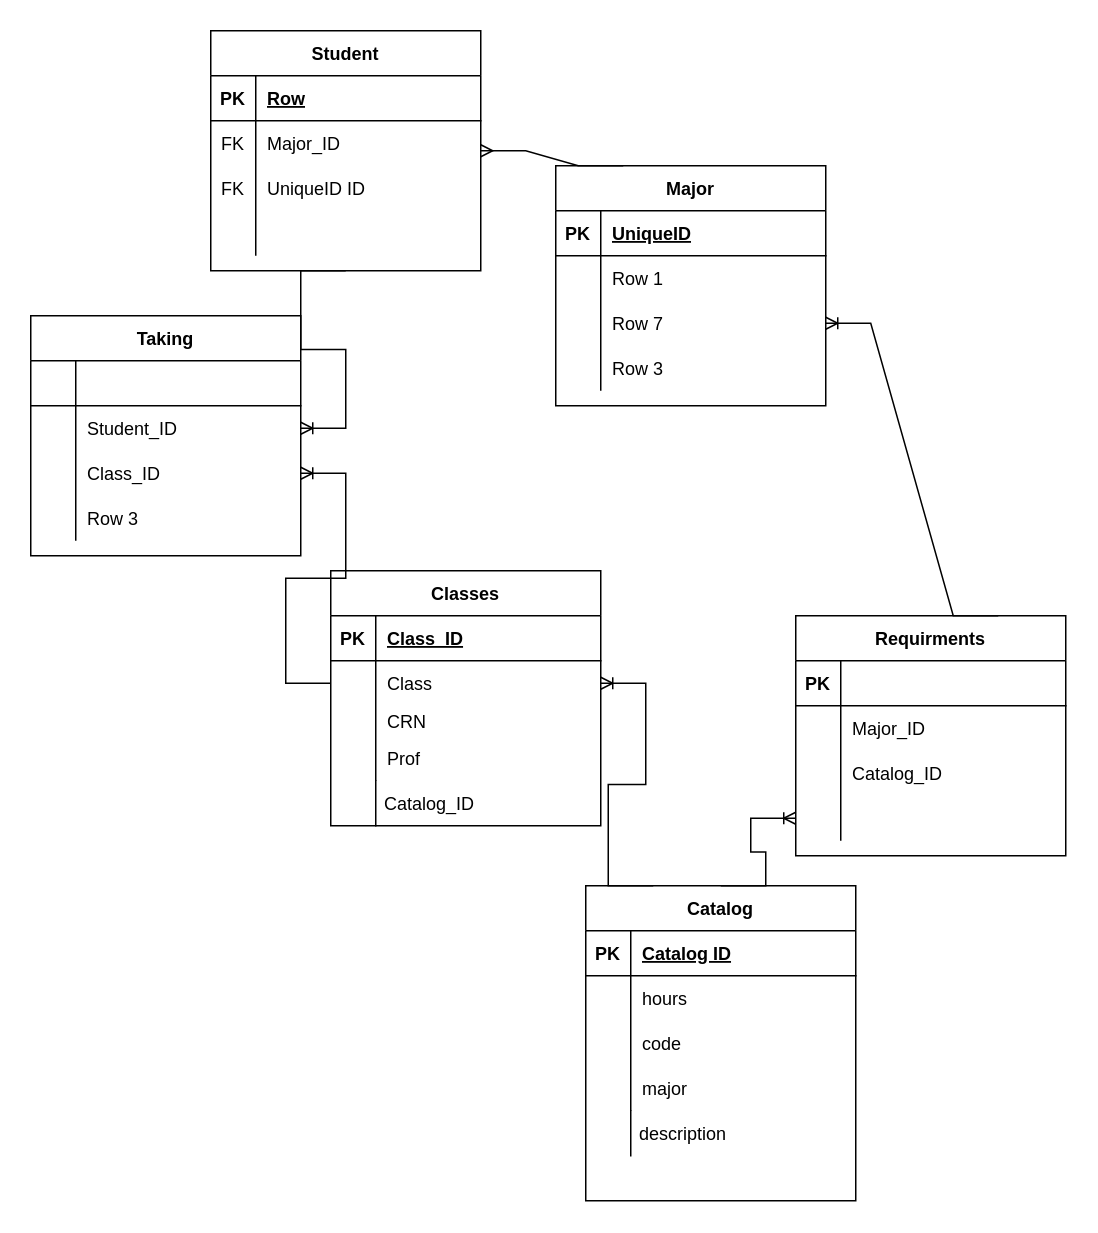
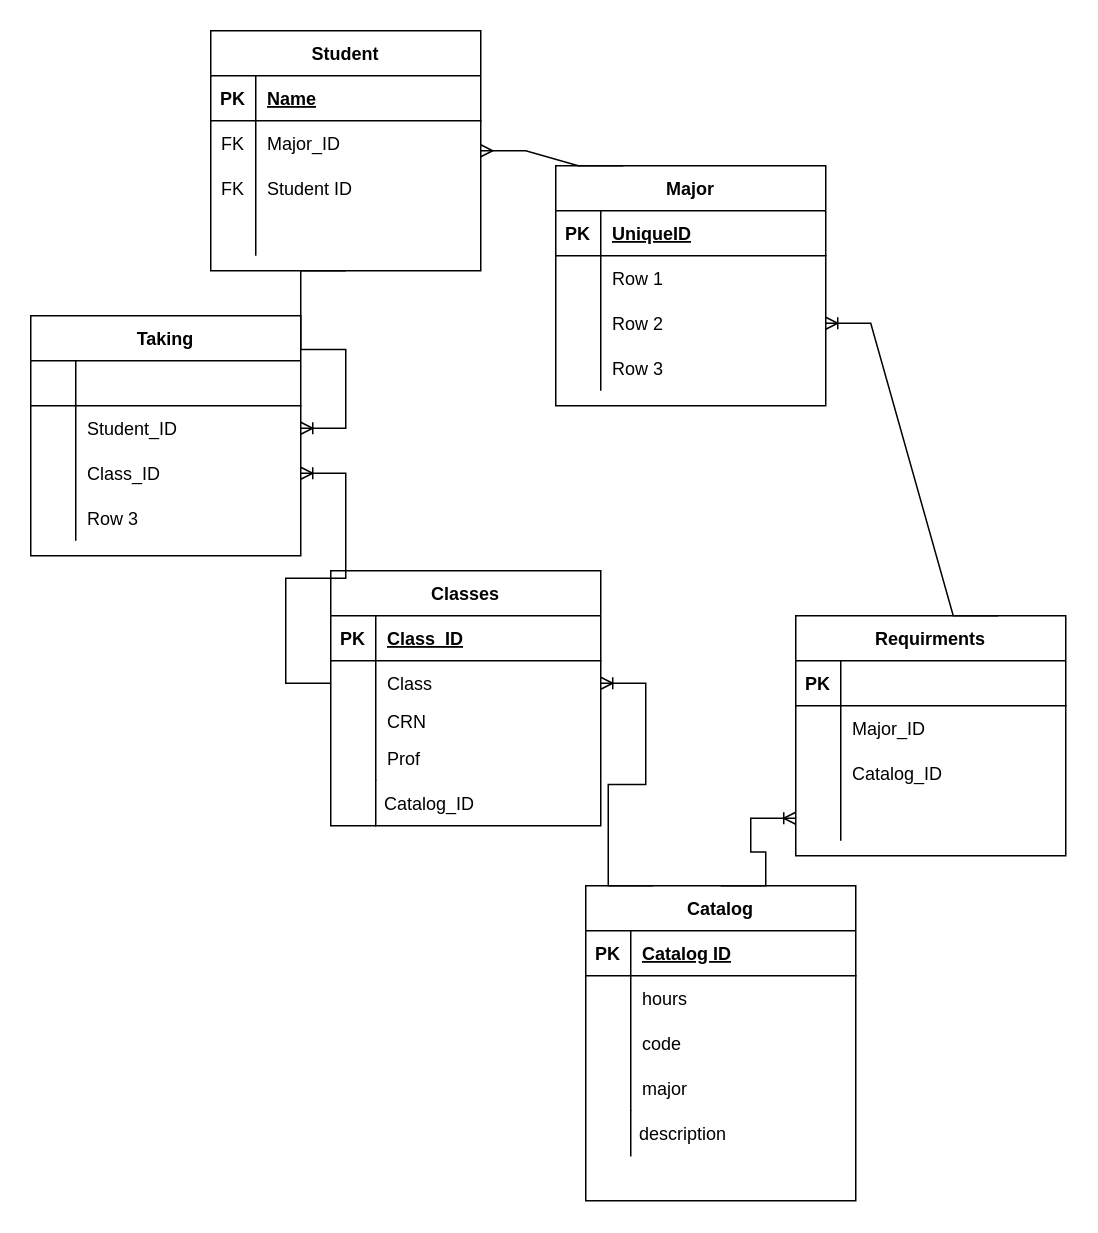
- <mxCell id="5" value="Row" style="shape=partialRectangle;connectable=0;fillColor=none;top=0;left=0;bottom=0;right=0;align=left;spacingLeft=6;fontStyle=5;overflow=hidden;" parent="3" vertex="1"><mxGeometry x="30" width="150" height="30" as="geometry"><mxRectangle width="150" height="30" as="alternateBounds" /></mxGeometry></mxCell>
+ <mxCell id="5" value="Name" style="shape=partialRectangle;connectable=0;fillColor=none;top=0;left=0;bottom=0;right=0;align=left;spacingLeft=6;fontStyle=5;overflow=hidden;" parent="3" vertex="1"><mxGeometry x="30" width="150" height="30" as="geometry"><mxRectangle width="150" height="30" as="alternateBounds" /></mxGeometry></mxCell>
- <mxCell id="11" value="UniqueID ID" style="shape=partialRectangle;connectable=0;fillColor=none;top=0;left=0;bottom=0;right=0;align=left;spacingLeft=6;overflow=hidden;" parent="9" vertex="1"><mxGeometry x="30" width="150" height="30" as="geometry"><mxRectangle width="150" height="30" as="alternateBounds" /></mxGeometry></mxCell>
+ <mxCell id="11" value="Student ID" style="shape=partialRectangle;connectable=0;fillColor=none;top=0;left=0;bottom=0;right=0;align=left;spacingLeft=6;overflow=hidden;" parent="9" vertex="1"><mxGeometry x="30" width="150" height="30" as="geometry"><mxRectangle width="150" height="30" as="alternateBounds" /></mxGeometry></mxCell>
- <mxCell id="37" value="Row 7" style="shape=partialRectangle;connectable=0;fillColor=none;top=0;left=0;bottom=0;right=0;align=left;spacingLeft=6;overflow=hidden;" parent="35" vertex="1"><mxGeometry x="30" width="150" height="30" as="geometry"><mxRectangle width="150" height="30" as="alternateBounds" /></mxGeometry></mxCell>
+ <mxCell id="37" value="Row 2" style="shape=partialRectangle;connectable=0;fillColor=none;top=0;left=0;bottom=0;right=0;align=left;spacingLeft=6;overflow=hidden;" parent="35" vertex="1"><mxGeometry x="30" width="150" height="30" as="geometry"><mxRectangle width="150" height="30" as="alternateBounds" /></mxGeometry></mxCell>
